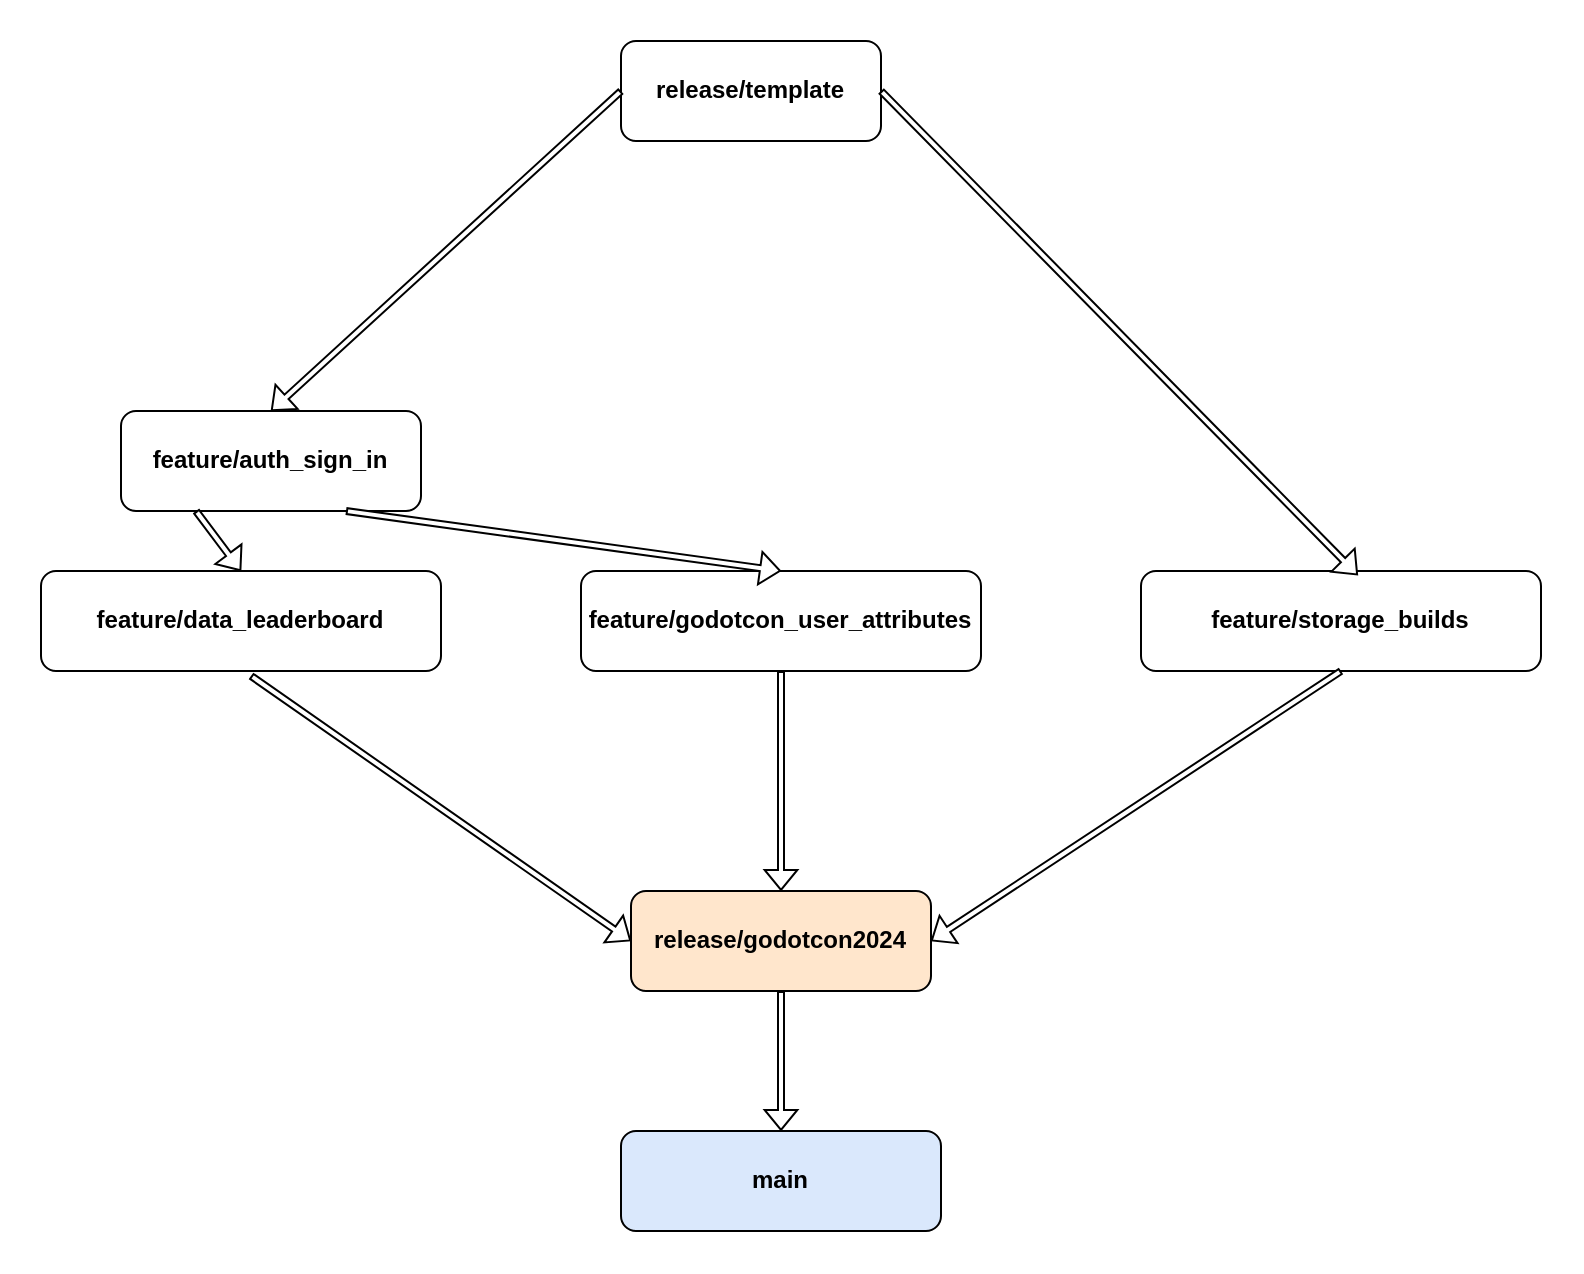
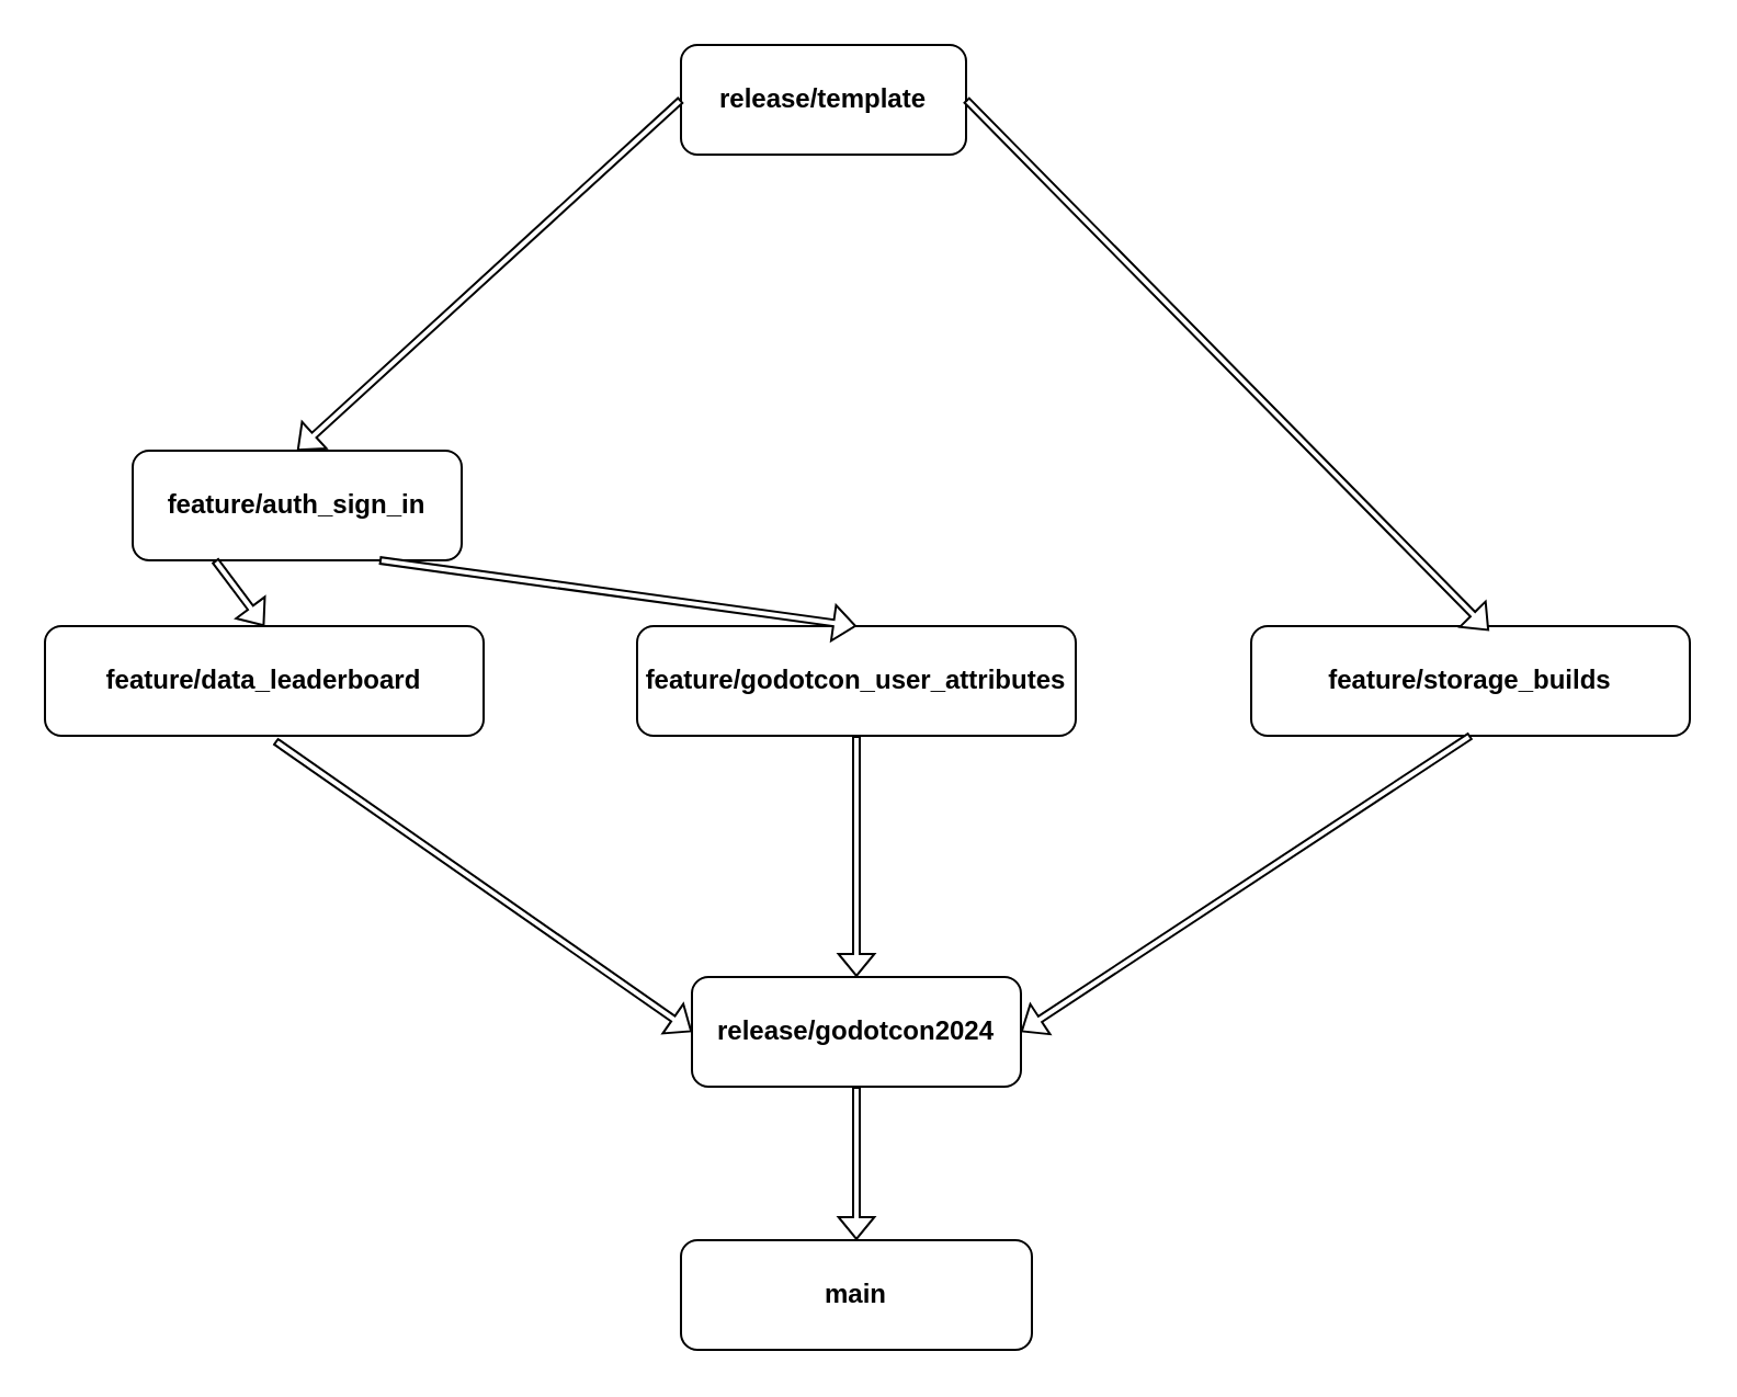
- <mxCell id="7" value="&lt;b&gt;release/godotcon2024&lt;/b&gt;" style="rounded=1;whiteSpace=wrap;html=1;fillColor=#ffe6cc;" parent="1" vertex="1"><mxGeometry x="315" y="445" width="150" height="50" as="geometry" /></mxCell>
+ <mxCell id="7" value="&lt;b&gt;release/godotcon2024&lt;/b&gt;" style="rounded=1;whiteSpace=wrap;html=1;" parent="1" vertex="1"><mxGeometry x="315" y="445" width="150" height="50" as="geometry" /></mxCell>
- <mxCell id="8" value="&lt;b&gt;main&lt;/b&gt;" style="rounded=1;whiteSpace=wrap;html=1;fillColor=#dae8fc;" parent="1" vertex="1"><mxGeometry x="310" y="565" width="160" height="50" as="geometry" /></mxCell>
+ <mxCell id="8" value="&lt;b&gt;main&lt;/b&gt;" style="rounded=1;whiteSpace=wrap;html=1;" parent="1" vertex="1"><mxGeometry x="310" y="565" width="160" height="50" as="geometry" /></mxCell>
